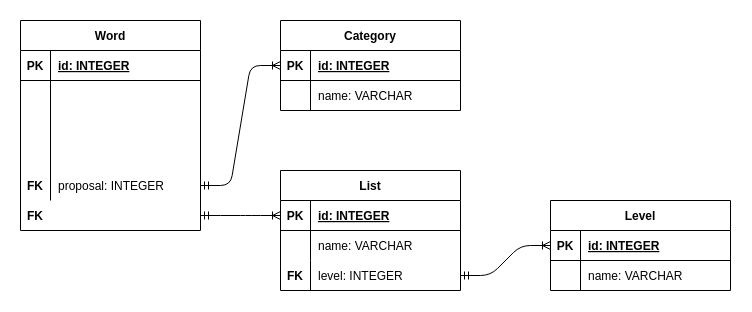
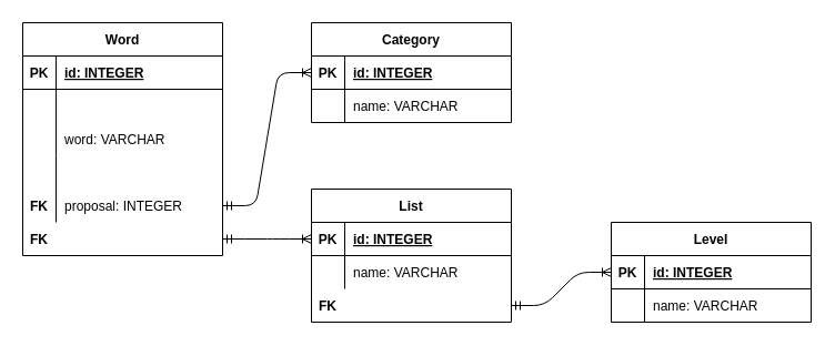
+ <mxCell id="37" value="word: VARCHAR" style="shape=partialRectangle;connectable=0;fillColor=none;top=0;left=0;bottom=0;right=0;align=left;spacingLeft=6;overflow=hidden;" vertex="1" parent="35"><mxGeometry x="30" width="150" height="30" as="geometry" /></mxCell>
- <mxCell id="14" value="level: INTEGER" style="shape=partialRectangle;connectable=0;fillColor=none;top=0;left=0;bottom=0;right=0;align=left;spacingLeft=6;overflow=hidden;" vertex="1" parent="12"><mxGeometry x="30" width="150" height="30" as="geometry" /></mxCell>
